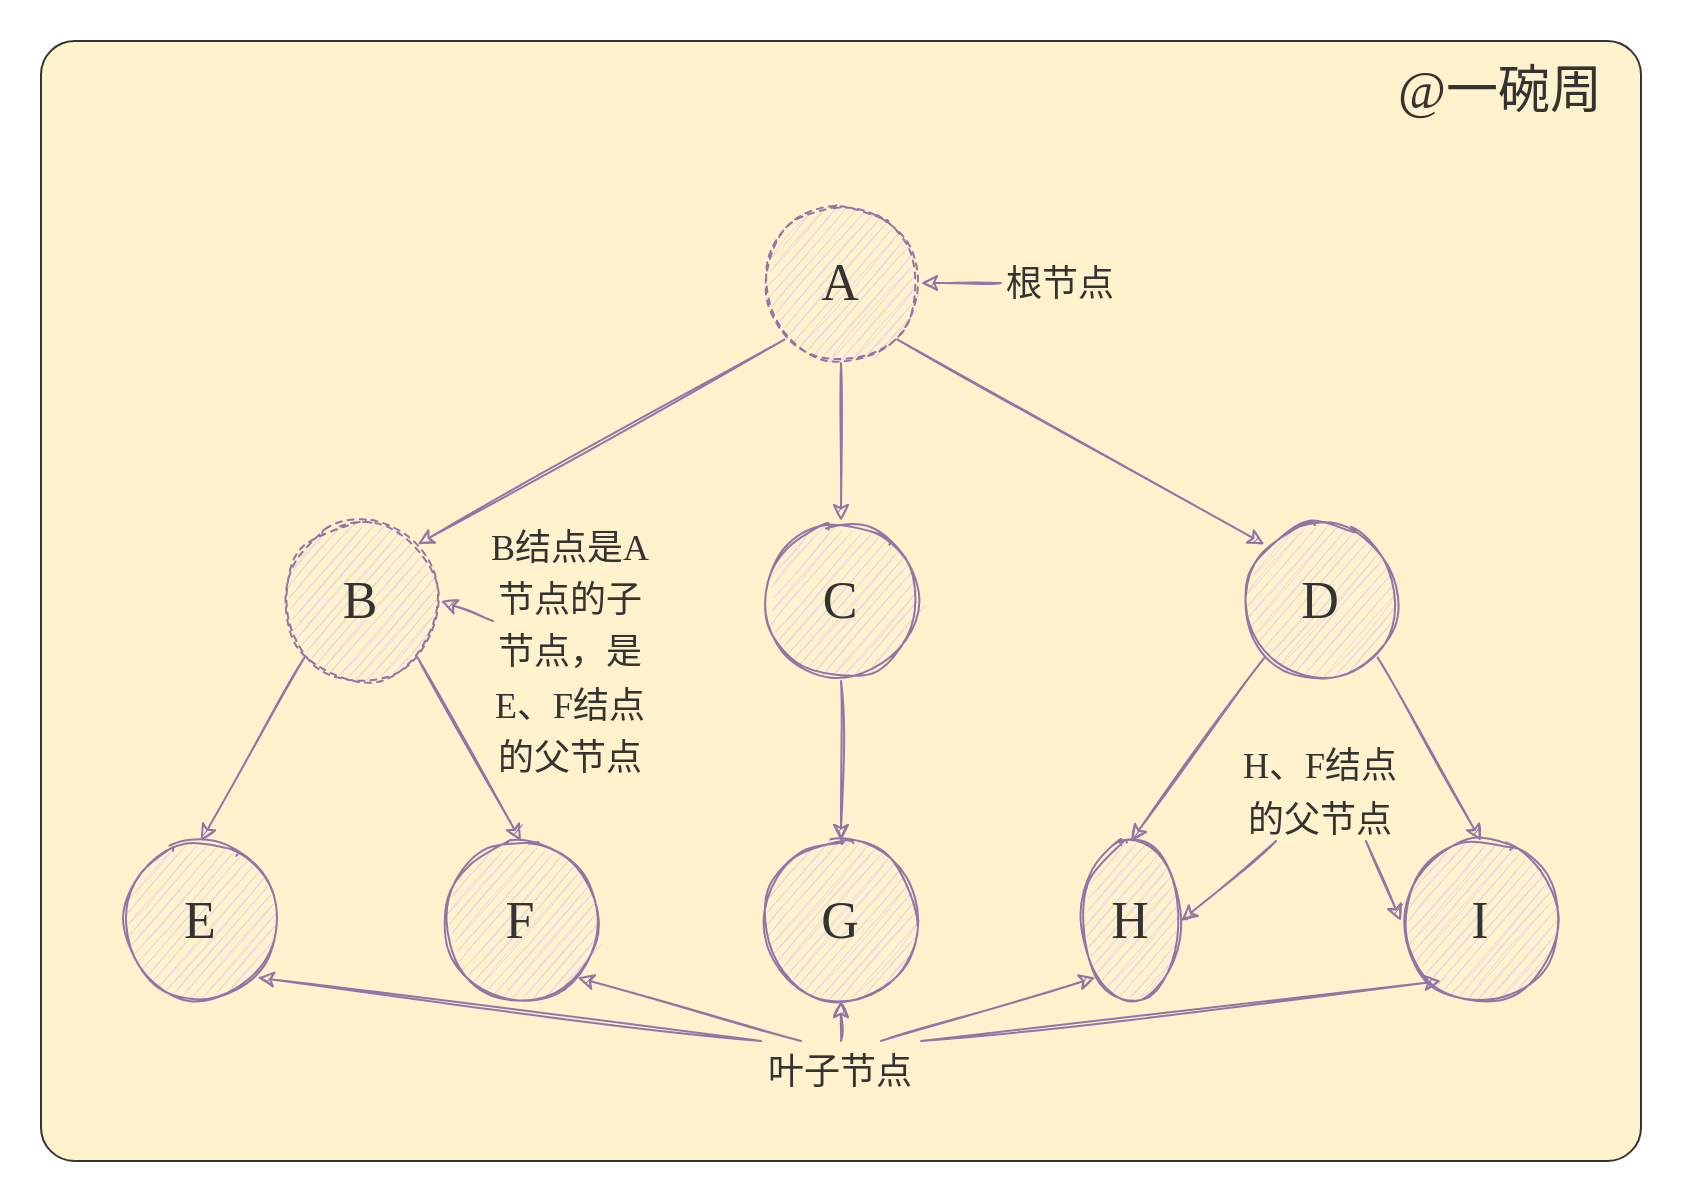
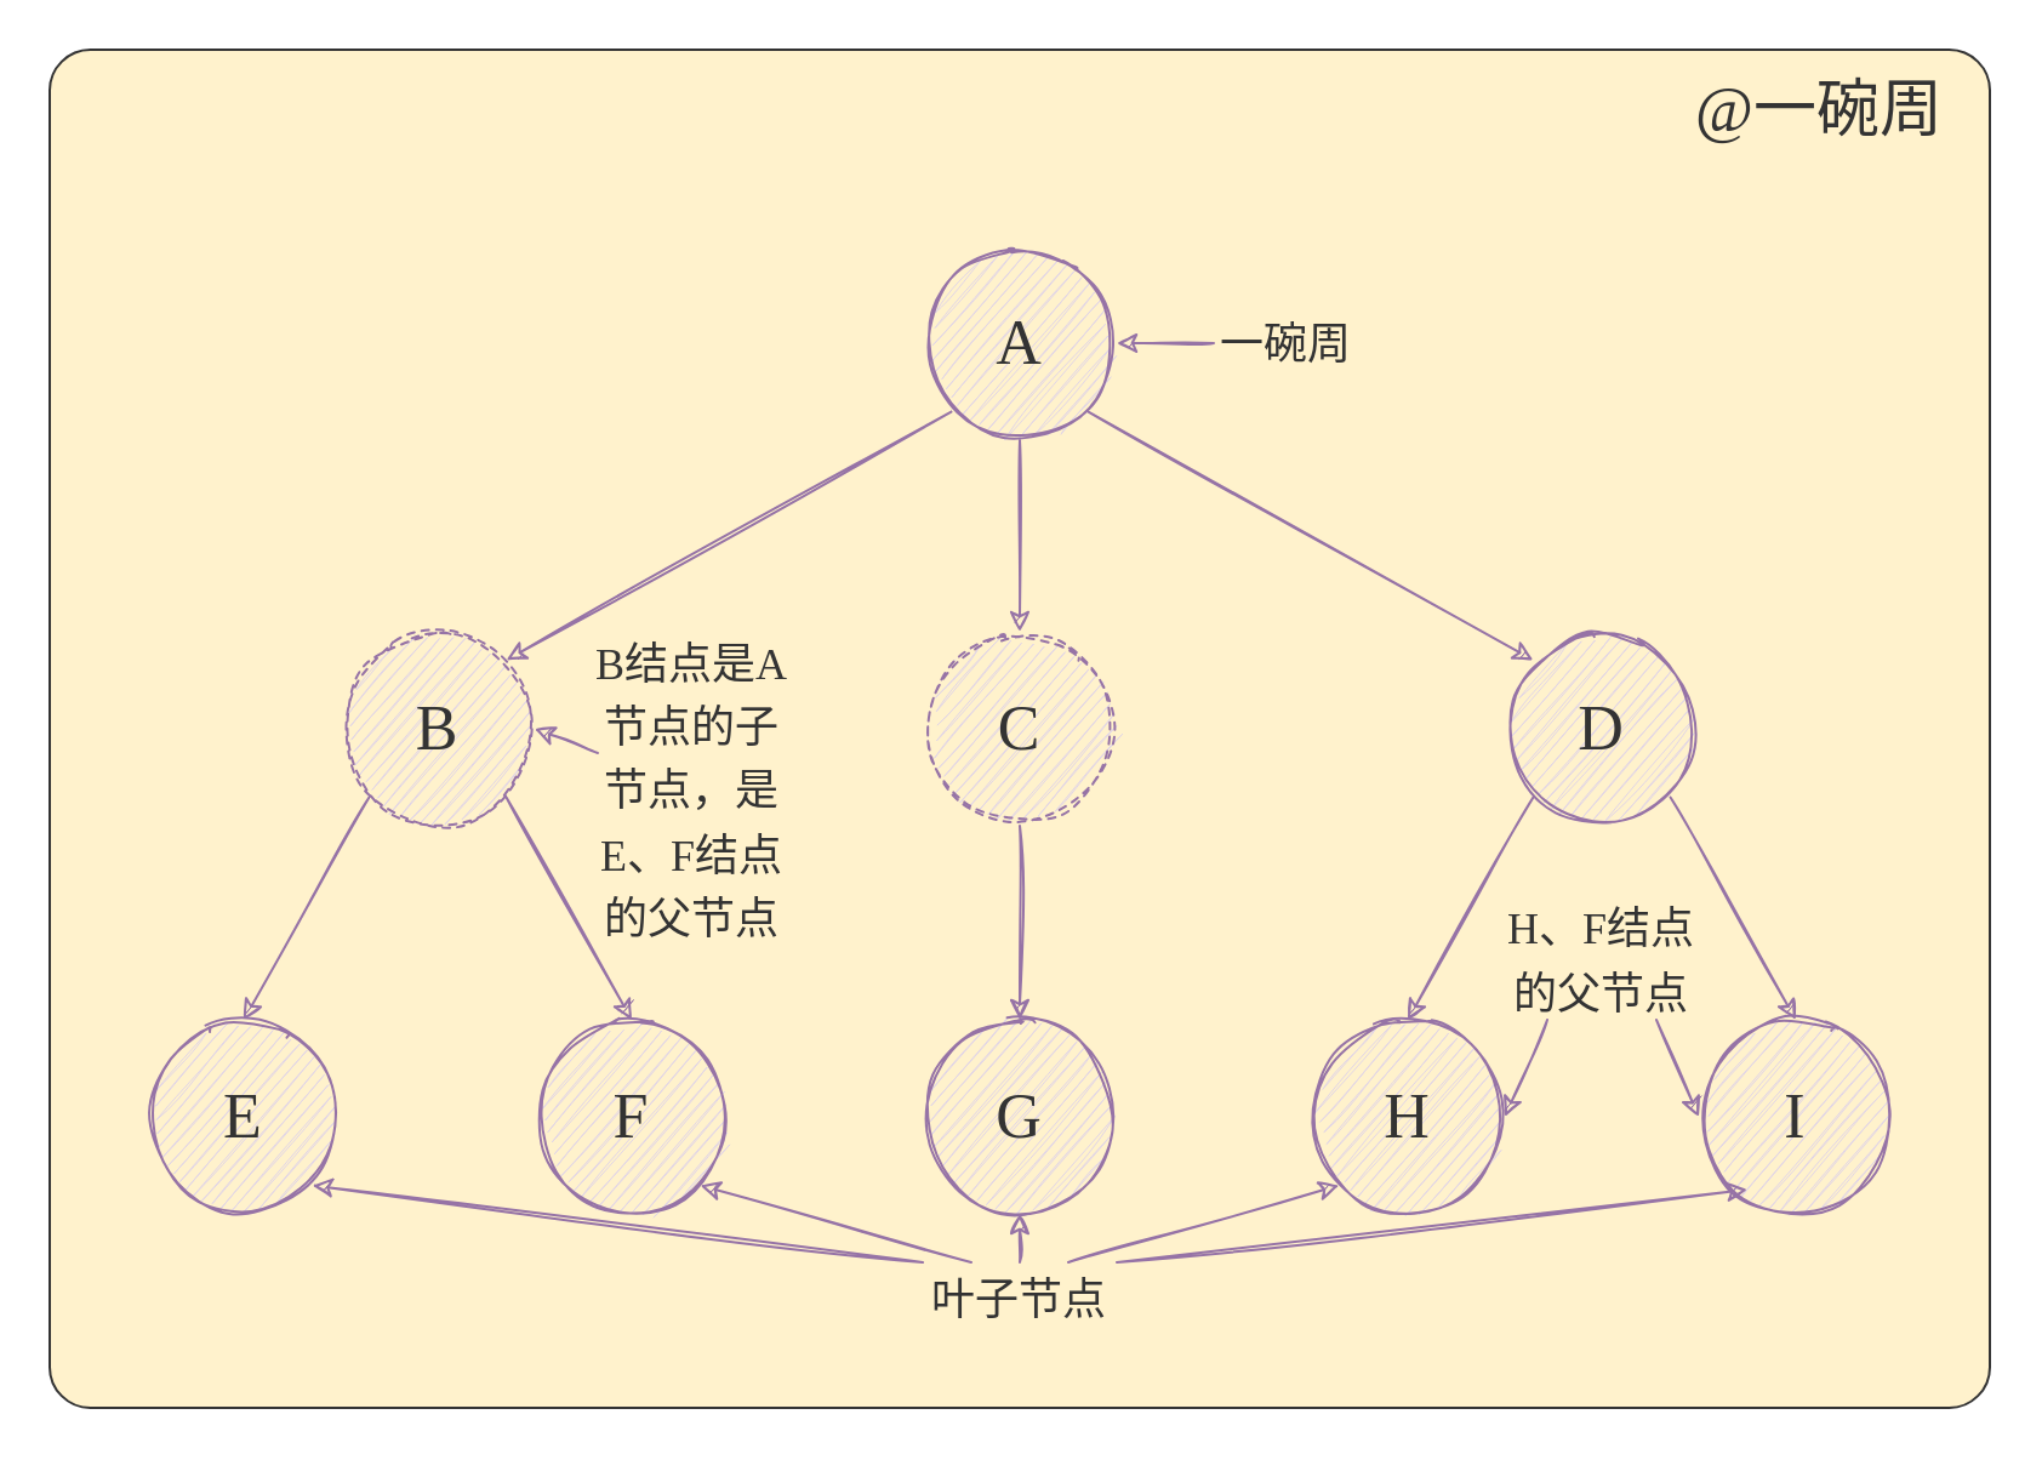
- <mxCell id="6" value="&lt;font style=&quot;font-size: 26px&quot; face=&quot;Comic Sans MS&quot; color=&quot;#333333&quot;&gt;A&lt;/font&gt;" style="ellipse;whiteSpace=wrap;html=1;fillColor=#e1d5e7;strokeColor=#9673a6;sketch=1;fillStyle=auto;dashed=1;" parent="1" vertex="1"><mxGeometry x="380" y="101" width="80" height="80" as="geometry" /></mxCell>
+ <mxCell id="6" value="&lt;font style=&quot;font-size: 26px&quot; face=&quot;Comic Sans MS&quot; color=&quot;#333333&quot;&gt;A&lt;/font&gt;" style="ellipse;whiteSpace=wrap;html=1;fillColor=#e1d5e7;strokeColor=#9673a6;sketch=1;fillStyle=auto;" parent="1" vertex="1"><mxGeometry x="380" y="101" width="80" height="80" as="geometry" /></mxCell>
- <mxCell id="22" value="&lt;font style=&quot;font-size: 18px&quot;&gt;根节点&lt;/font&gt;" style="text;html=1;strokeColor=none;fillColor=none;align=center;verticalAlign=middle;whiteSpace=wrap;rounded=0;sketch=0;fillStyle=auto;fontFamily=Comic Sans MS;fontSize=22;fontColor=#333333;" vertex="1" parent="1"><mxGeometry x="500" y="126" width="60" height="30" as="geometry" /></mxCell>
+ <mxCell id="22" value="&lt;font style=&quot;font-size: 18px&quot;&gt;一碗周&lt;/font&gt;" style="text;html=1;strokeColor=none;fillColor=none;align=center;verticalAlign=middle;whiteSpace=wrap;rounded=0;sketch=0;fillStyle=auto;fontFamily=Comic Sans MS;fontSize=22;fontColor=#333333;" vertex="1" parent="1"><mxGeometry x="500" y="126" width="60" height="30" as="geometry" /></mxCell>
- <mxCell id="11" value="&lt;span style=&quot;color: rgb(51 , 51 , 51) ; font-family: &amp;#34;comic sans ms&amp;#34; ; font-size: 26px&quot;&gt;C&lt;/span&gt;" style="ellipse;whiteSpace=wrap;html=1;fillColor=#e1d5e7;strokeColor=#9673a6;sketch=1;fillStyle=auto;" parent="1" vertex="1"><mxGeometry x="380" y="260" width="80" height="80" as="geometry" /></mxCell>
+ <mxCell id="11" value="&lt;span style=&quot;color: rgb(51 , 51 , 51) ; font-family: &amp;#34;comic sans ms&amp;#34; ; font-size: 26px&quot;&gt;C&lt;/span&gt;" style="ellipse;whiteSpace=wrap;html=1;fillColor=#e1d5e7;strokeColor=#9673a6;sketch=1;fillStyle=auto;dashed=1;" parent="1" vertex="1"><mxGeometry x="380" y="260" width="80" height="80" as="geometry" /></mxCell>
- <mxCell id="18" value="&lt;span style=&quot;color: rgb(51 , 51 , 51) ; font-family: &amp;#34;comic sans ms&amp;#34; ; font-size: 26px&quot;&gt;H&lt;/span&gt;" style="ellipse;whiteSpace=wrap;html=1;fillColor=#e1d5e7;strokeColor=#9673a6;sketch=1;fillStyle=auto;" parent="1" vertex="1"><mxGeometry x="540" y="420" width="50" height="80" as="geometry" /></mxCell>
+ <mxCell id="18" value="&lt;span style=&quot;color: rgb(51 , 51 , 51) ; font-family: &amp;#34;comic sans ms&amp;#34; ; font-size: 26px&quot;&gt;H&lt;/span&gt;" style="ellipse;whiteSpace=wrap;html=1;fillColor=#e1d5e7;strokeColor=#9673a6;sketch=1;fillStyle=auto;" parent="1" vertex="1"><mxGeometry x="540" y="420" width="80" height="80" as="geometry" /></mxCell>
